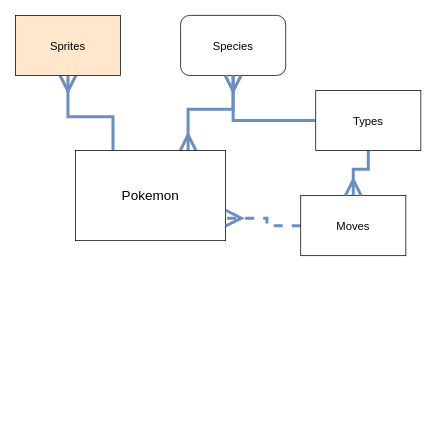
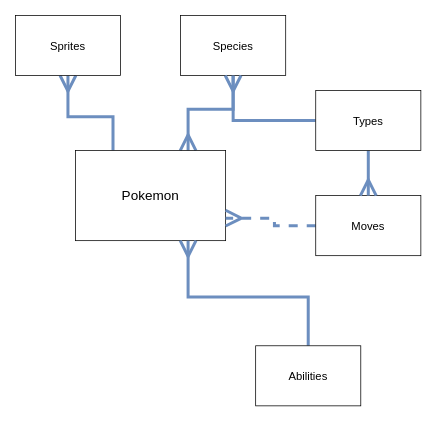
- <mxCell id="10" value="&lt;font style=&quot;font-size: 15px&quot;&gt;Sprites&lt;/font&gt;" style="rounded=0;whiteSpace=wrap;html=1;fillColor=#ffe6cc;" vertex="1" parent="1"><mxGeometry x="20" y="20" width="140" height="80" as="geometry" /></mxCell>
+ <mxCell id="10" value="&lt;font style=&quot;font-size: 15px&quot;&gt;Sprites&lt;/font&gt;" style="rounded=0;whiteSpace=wrap;html=1;" vertex="1" parent="1"><mxGeometry x="20" y="20" width="140" height="80" as="geometry" /></mxCell>
- <mxCell id="9" value="&lt;font style=&quot;font-size: 15px&quot;&gt;Species&lt;br&gt;&lt;/font&gt;" style="whiteSpace=wrap;html=1;rounded=1;" vertex="1" parent="1"><mxGeometry x="240" y="20" width="140" height="80" as="geometry" /></mxCell>
+ <mxCell id="9" value="&lt;font style=&quot;font-size: 15px&quot;&gt;Species&lt;br&gt;&lt;/font&gt;" style="rounded=0;whiteSpace=wrap;html=1;" vertex="1" parent="1"><mxGeometry x="240" y="20" width="140" height="80" as="geometry" /></mxCell>
- <mxCell id="8" value="&lt;span style=&quot;font-size: 15px&quot;&gt;Moves&lt;br&gt;&lt;/span&gt;" style="rounded=0;whiteSpace=wrap;html=1;" vertex="1" parent="1"><mxGeometry x="400" y="260" width="140" height="80" as="geometry" /></mxCell>
+ <mxCell id="8" value="&lt;span style=&quot;font-size: 15px&quot;&gt;Moves&lt;br&gt;&lt;/span&gt;" style="rounded=0;whiteSpace=wrap;html=1;" vertex="1" parent="1"><mxGeometry x="420" y="260" width="140" height="80" as="geometry" /></mxCell>
+ <mxCell id="5" style="edgeStyle=orthogonalEdgeStyle;rounded=0;orthogonalLoop=1;jettySize=auto;html=1;exitX=0.5;exitY=0;exitDx=0;exitDy=0;fontSize=15;strokeWidth=4;endArrow=ERmany;endFill=0;endSize=16;fillColor=#dae8fc;strokeColor=#6c8ebf;entryX=0.75;entryY=1;entryDx=0;entryDy=0;" edge="1" parent="1" source="6" target="4"><mxGeometry relative="1" as="geometry" /></mxCell>
+ <mxCell id="6" value="&lt;font style=&quot;font-size: 15px&quot;&gt;Abilities&lt;/font&gt;" style="rounded=0;whiteSpace=wrap;html=1;" vertex="1" parent="1"><mxGeometry x="340" y="460" width="140" height="80" as="geometry" /></mxCell>
